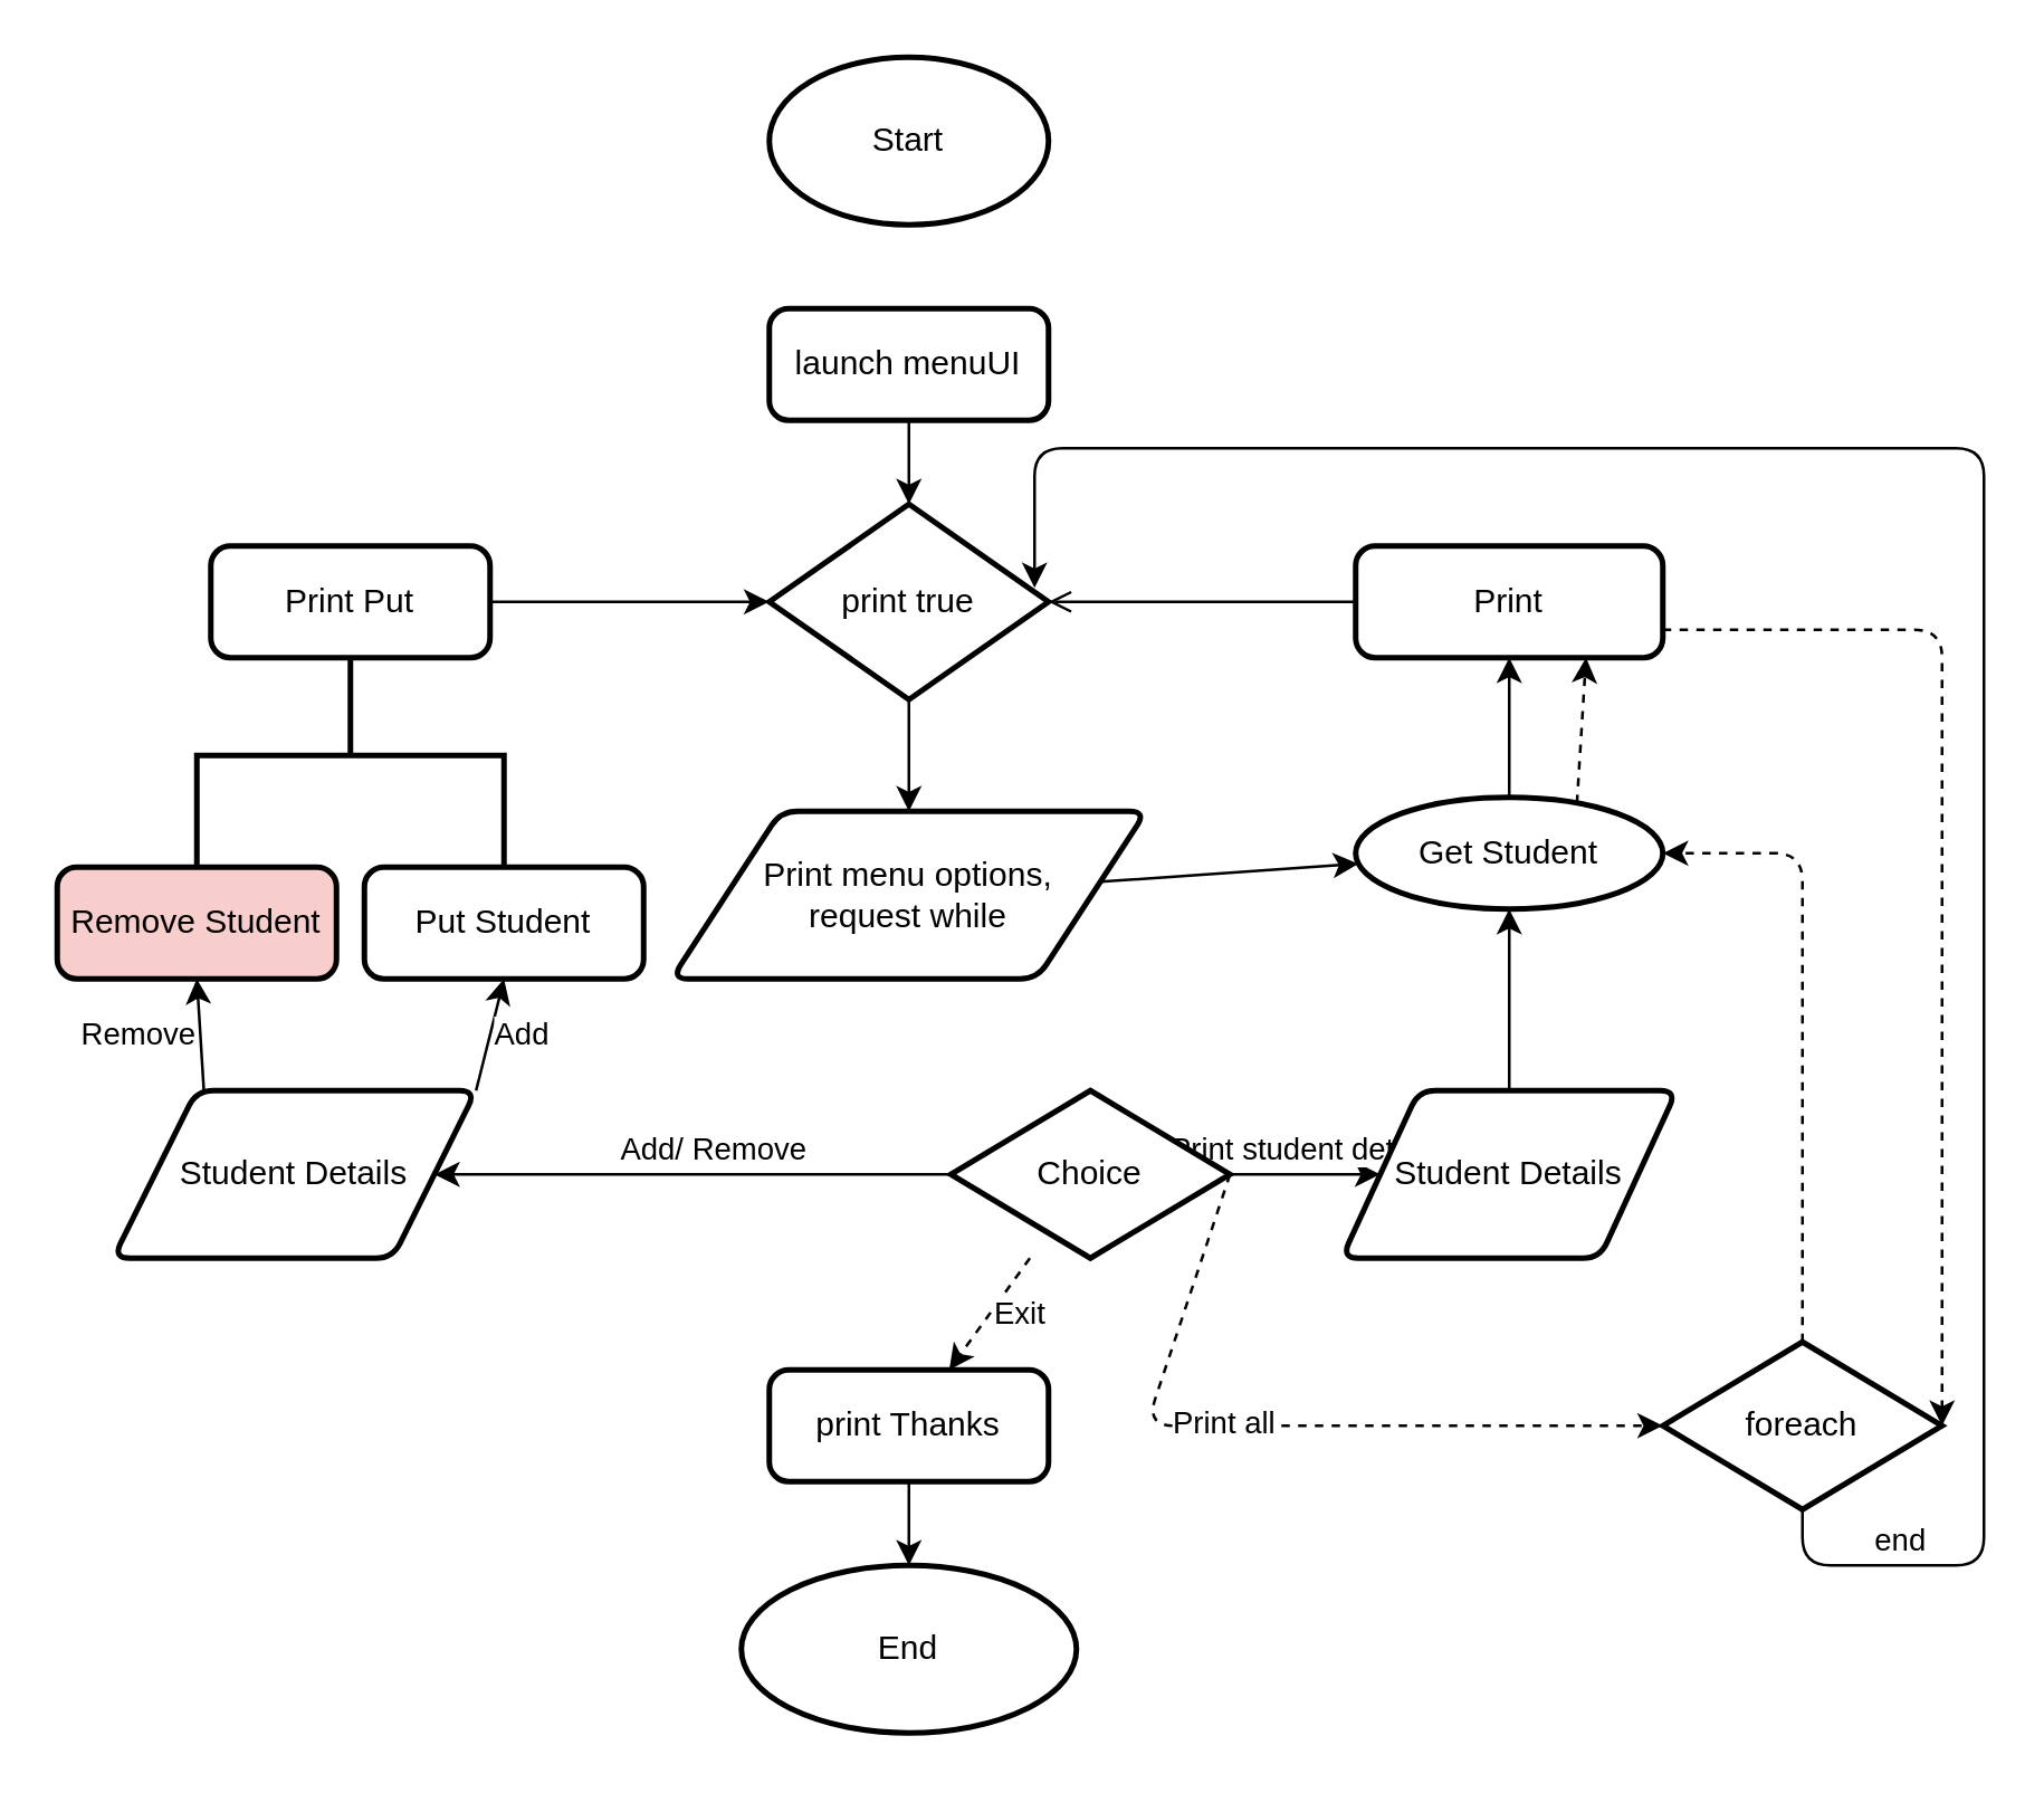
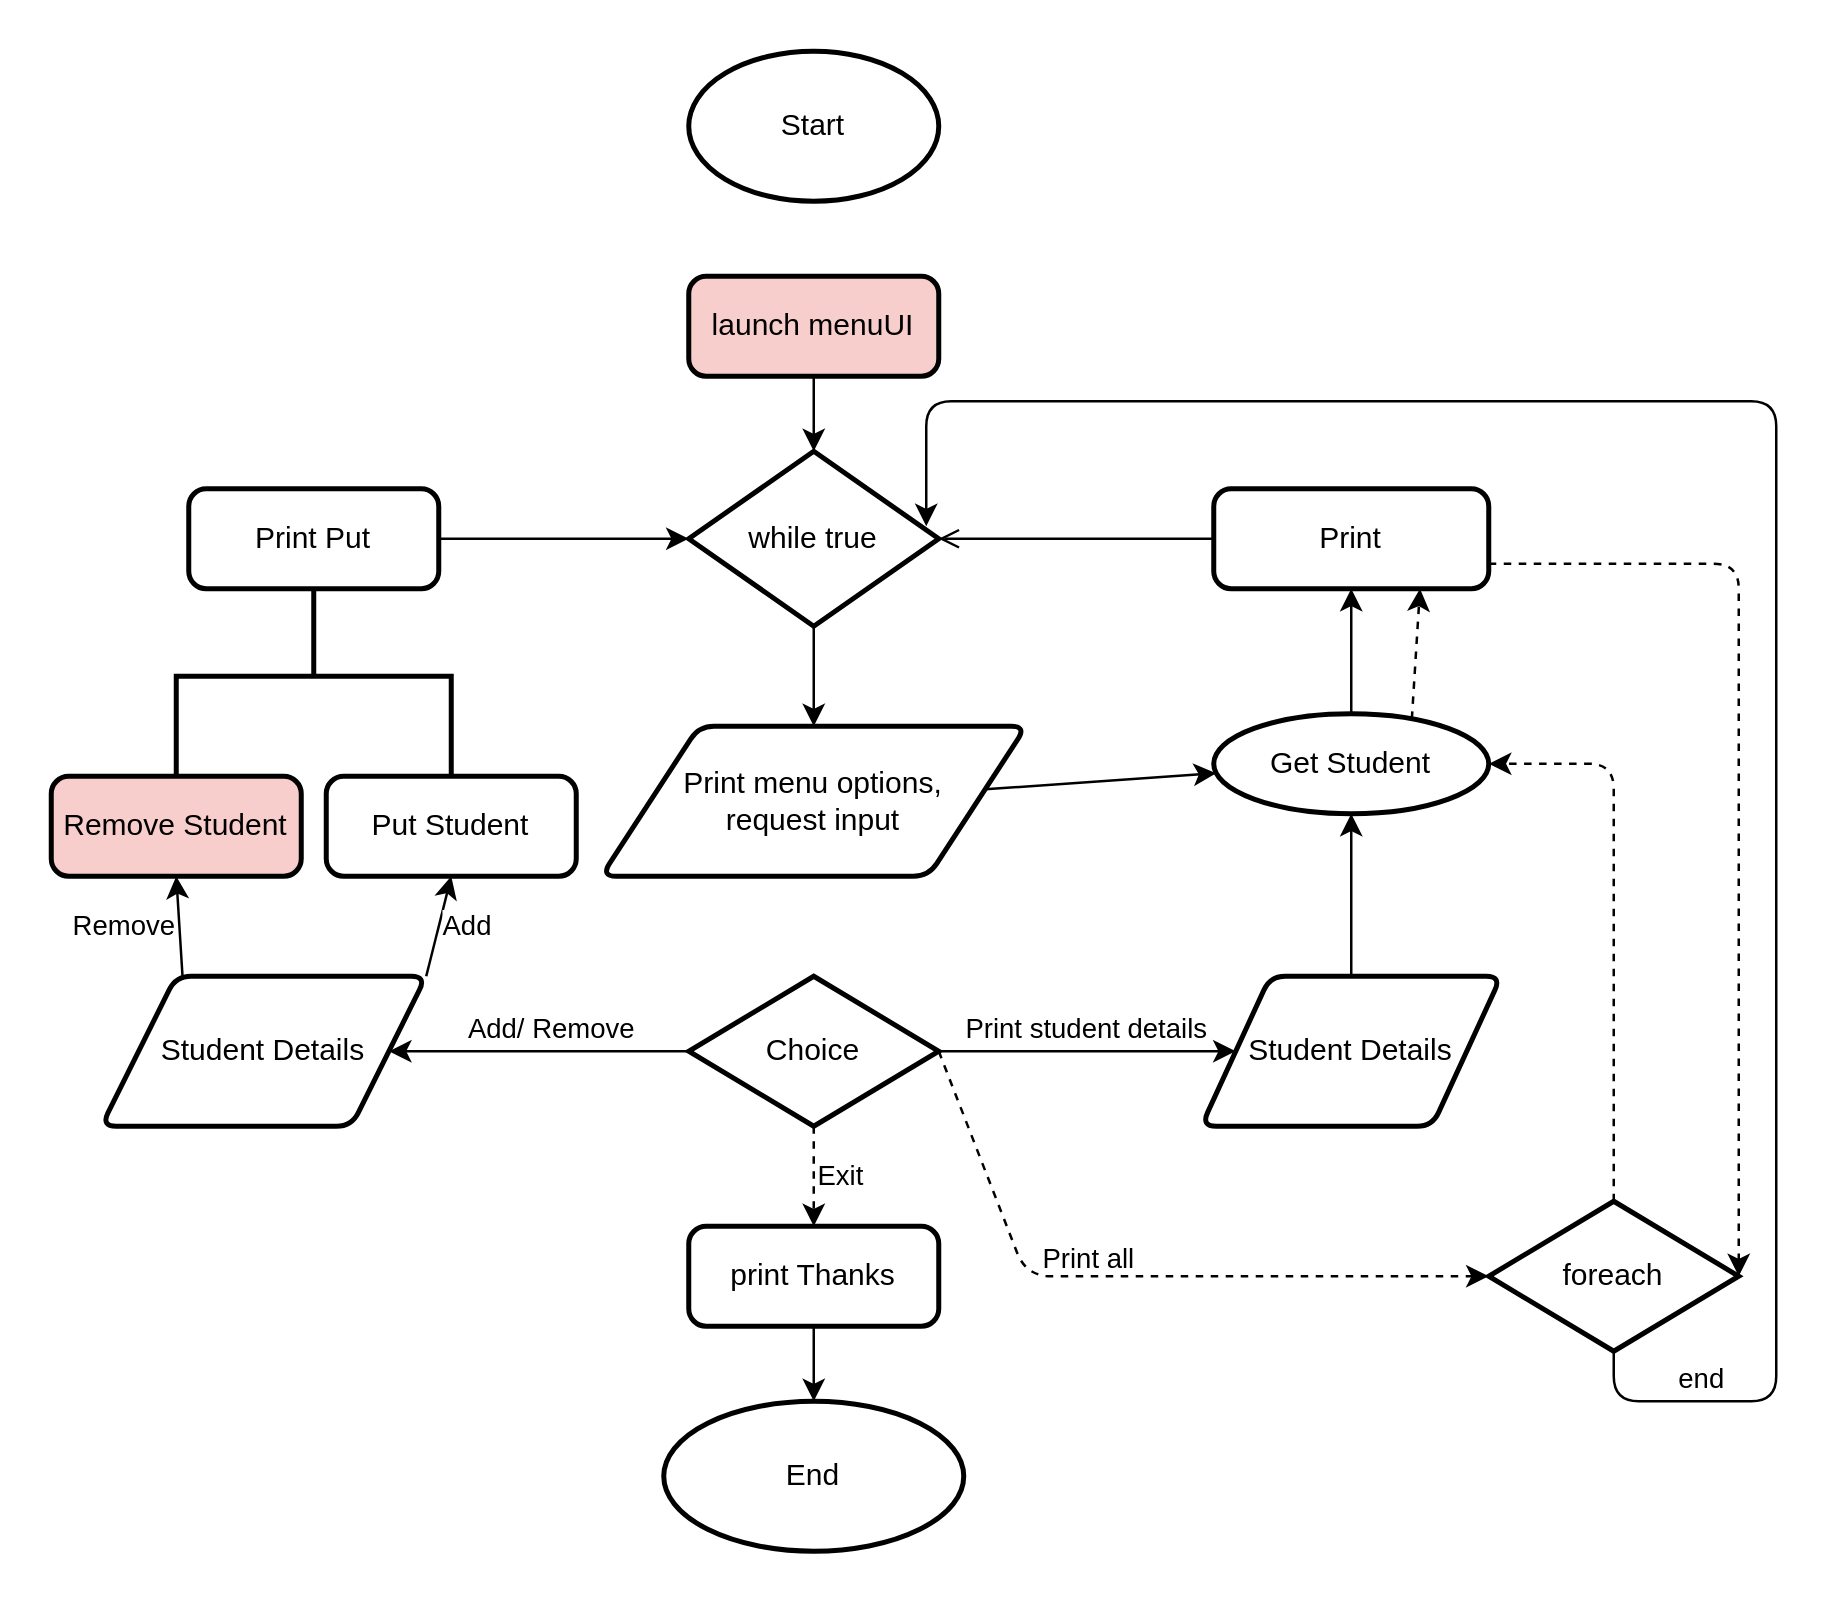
- <mxCell id="4" value="launch menuUI" style="rounded=1;whiteSpace=wrap;html=1;absoluteArcSize=1;arcSize=14;strokeWidth=2;" parent="1" vertex="1"><mxGeometry x="275" y="110" width="100" height="40" as="geometry" /></mxCell>
+ <mxCell id="4" value="launch menuUI" style="rounded=1;whiteSpace=wrap;html=1;absoluteArcSize=1;arcSize=14;strokeWidth=2;fillColor=#f8cecc;" parent="1" vertex="1"><mxGeometry x="275" y="110" width="100" height="40" as="geometry" /></mxCell>
- <mxCell id="6" value="print true" style="strokeWidth=2;html=1;shape=mxgraph.flowchart.decision;whiteSpace=wrap;" parent="1" vertex="1"><mxGeometry x="275" y="180" width="100" height="70" as="geometry" /></mxCell>
+ <mxCell id="6" value="while true" style="strokeWidth=2;html=1;shape=mxgraph.flowchart.decision;whiteSpace=wrap;" parent="1" vertex="1"><mxGeometry x="275" y="180" width="100" height="70" as="geometry" /></mxCell>
- <mxCell id="8" value="Print menu options, &lt;br&gt;request while" style="shape=parallelogram;html=1;strokeWidth=2;perimeter=parallelogramPerimeter;whiteSpace=wrap;rounded=1;arcSize=12;size=0.23;" parent="1" vertex="1"><mxGeometry x="240" y="290" width="170" height="60" as="geometry" /></mxCell>
+ <mxCell id="8" value="Print menu options, &lt;br&gt;request input" style="shape=parallelogram;html=1;strokeWidth=2;perimeter=parallelogramPerimeter;whiteSpace=wrap;rounded=1;arcSize=12;size=0.23;" parent="1" vertex="1"><mxGeometry x="240" y="290" width="170" height="60" as="geometry" /></mxCell>
- <mxCell id="13" value="Choice" style="strokeWidth=2;html=1;shape=mxgraph.flowchart.decision;whiteSpace=wrap;" parent="1" vertex="1"><mxGeometry x="340" y="390" width="100" height="60" as="geometry" /></mxCell>
+ <mxCell id="13" value="Choice" style="strokeWidth=2;html=1;shape=mxgraph.flowchart.decision;whiteSpace=wrap;" parent="1" vertex="1"><mxGeometry x="275" y="390" width="100" height="60" as="geometry" /></mxCell>
